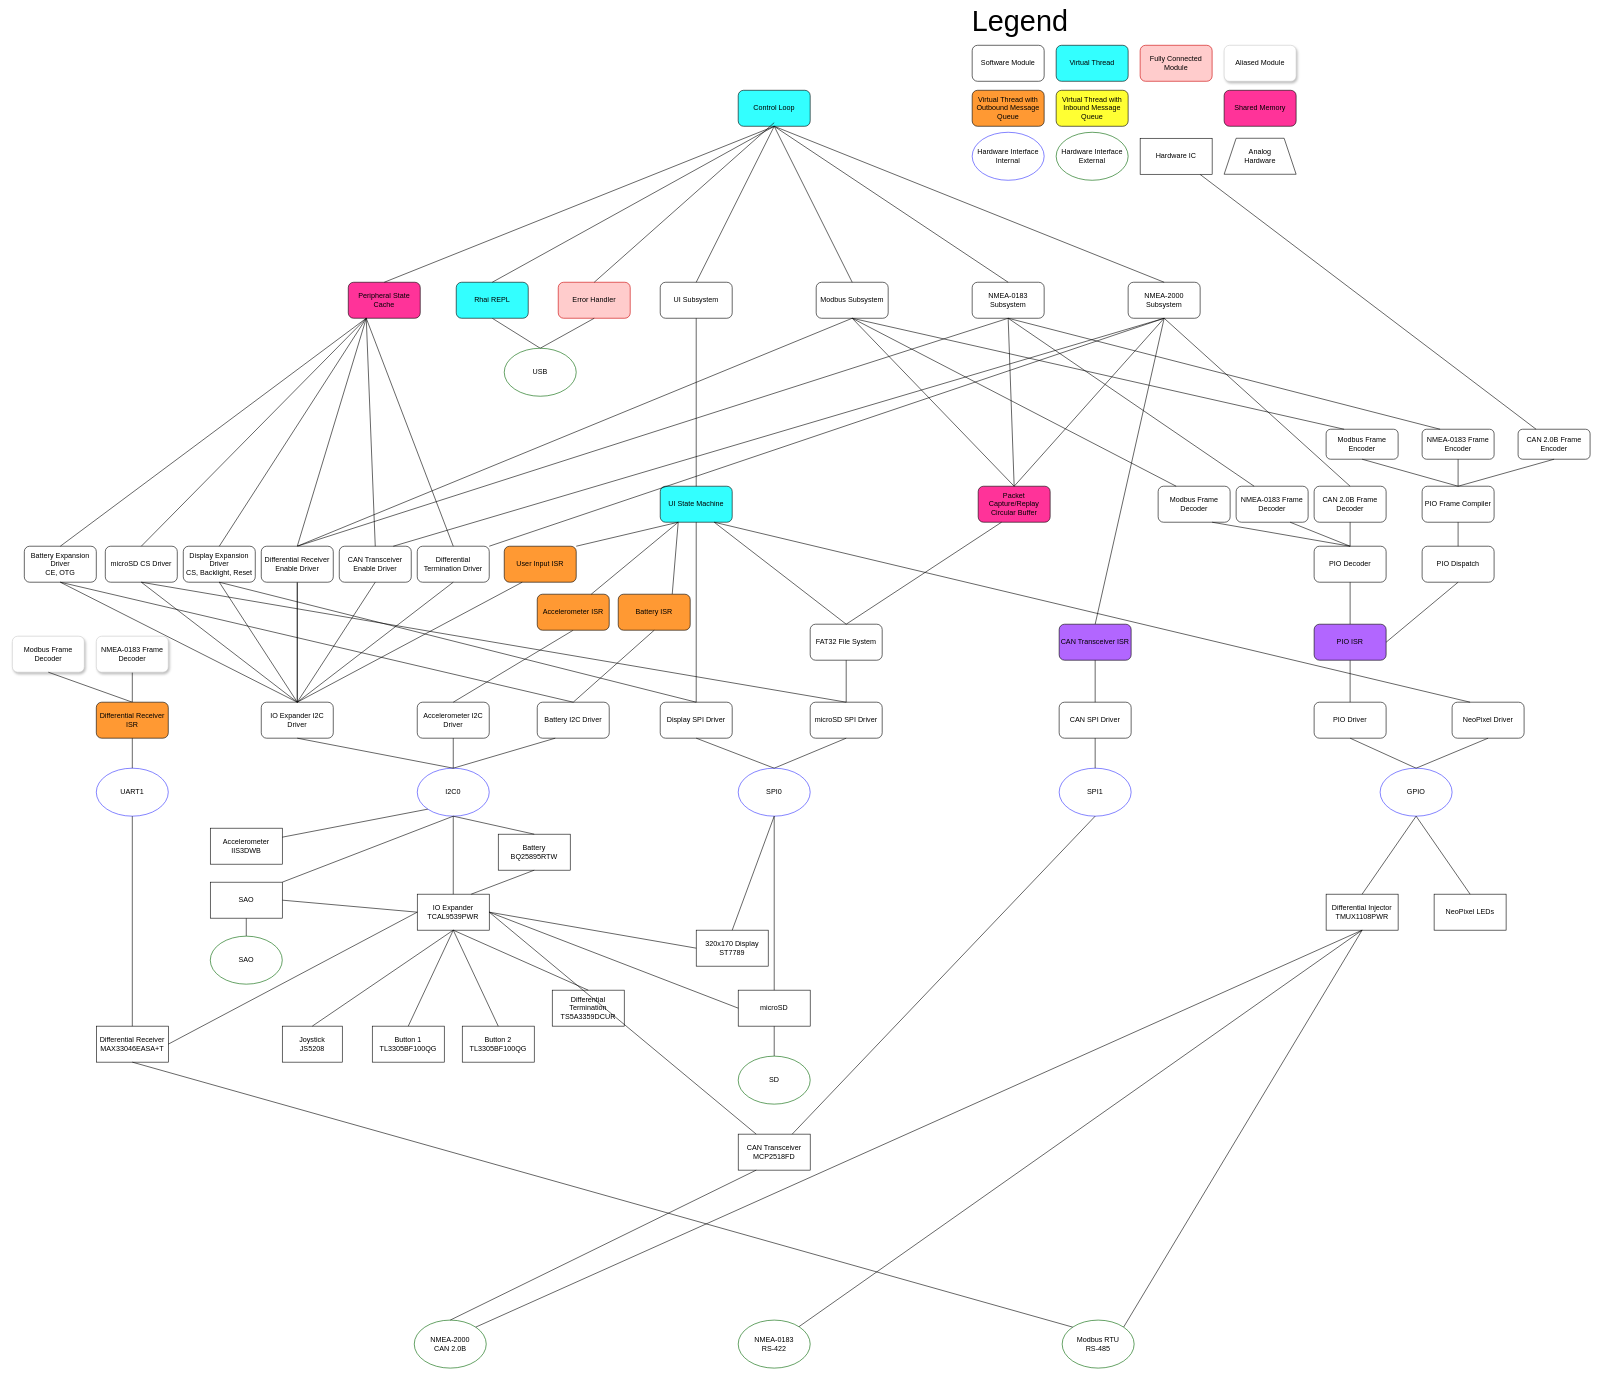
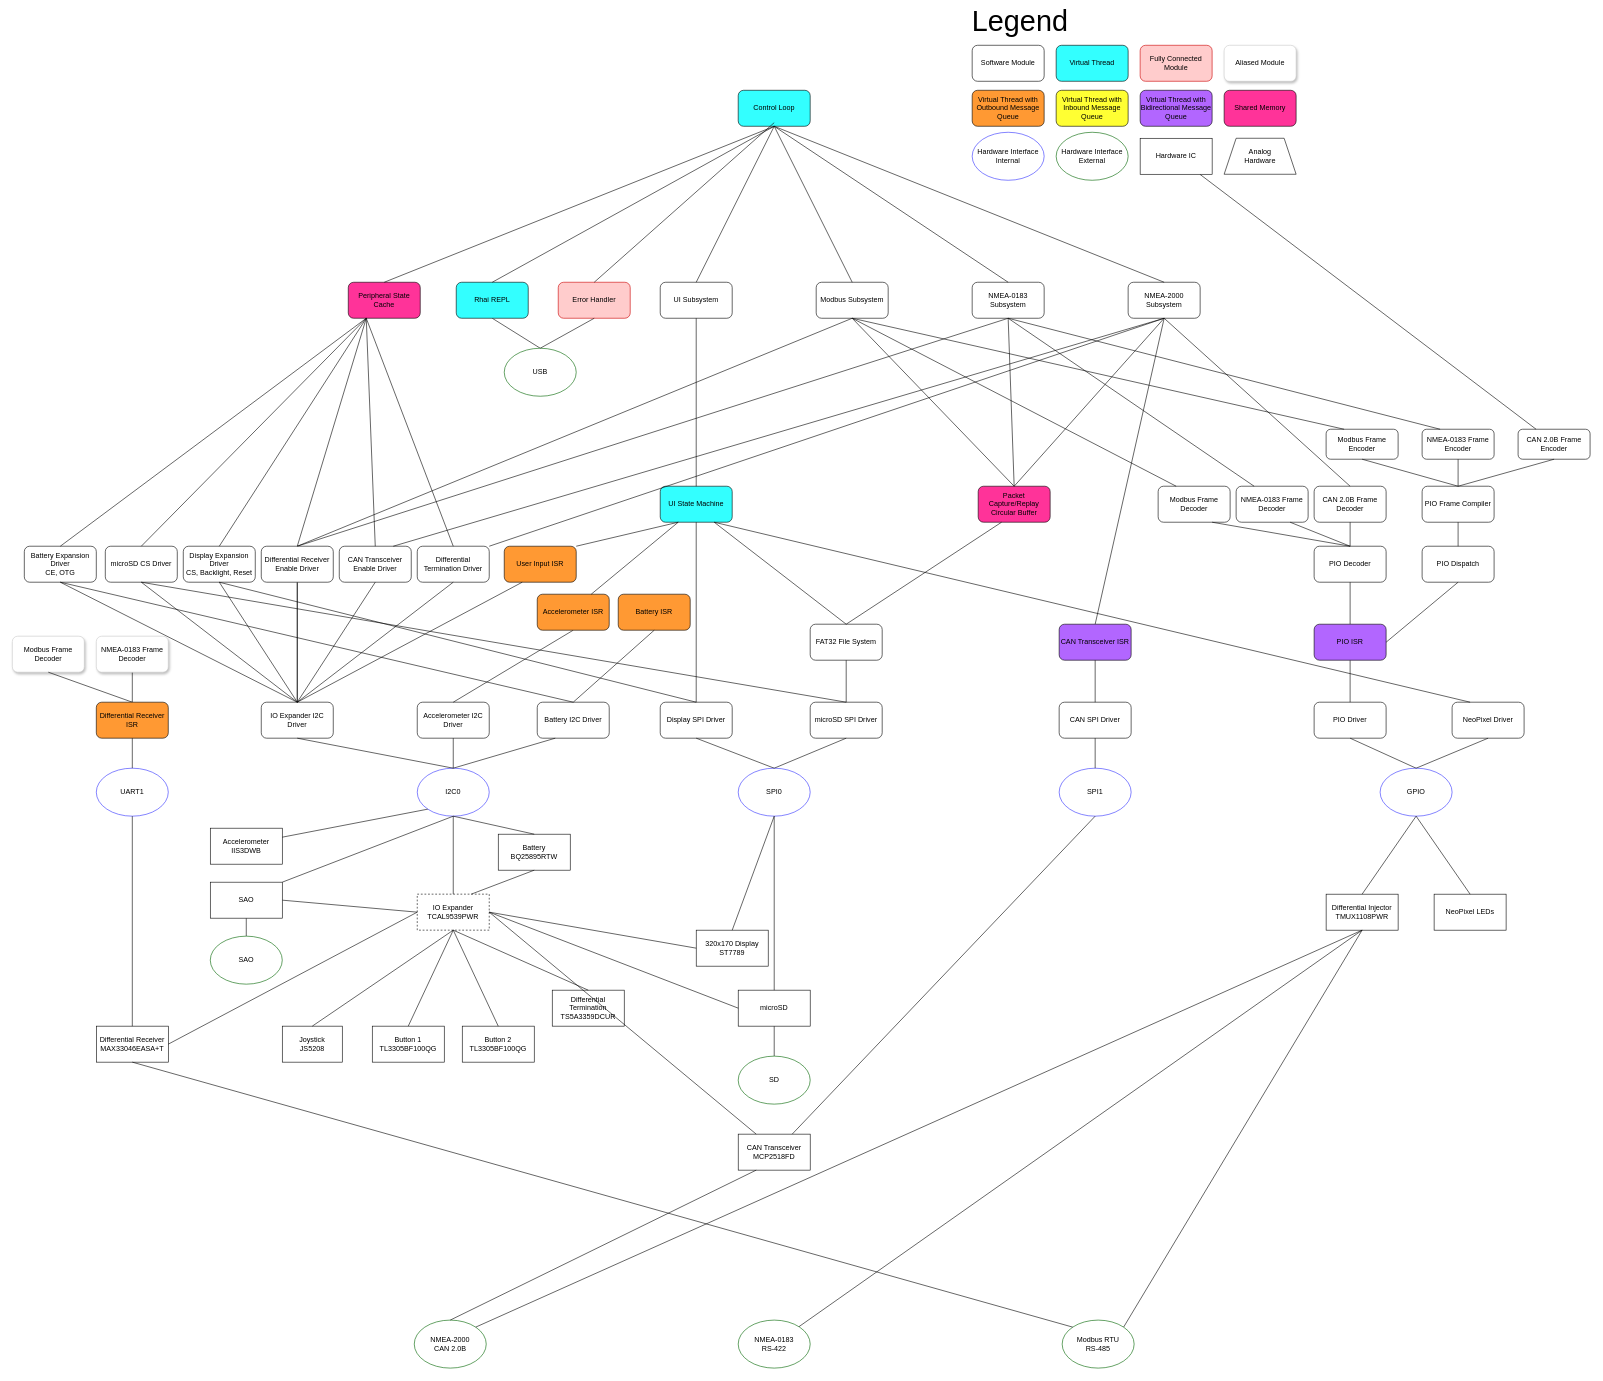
+ <mxCell id="168" value="Virtual Thread with Bidirectional Message Queue" style="rounded=1;whiteSpace=wrap;html=1;shadow=0;fillColor=light-dark(#B266FF,var(--ge-dark-color, #121212));" parent="1" vertex="1"><mxGeometry x="1900" y="150" width="120" height="60" as="geometry" /></mxCell>
- <mxCell id="96" value="" style="endArrow=none;html=1;rounded=0;entryX=0.25;entryY=1;entryDx=0;entryDy=0;exitX=0.75;exitY=0;exitDx=0;exitDy=0;" parent="1" source="115" target="64" edge="1"><mxGeometry width="50" height="50" relative="1" as="geometry"><mxPoint x="1660" y="1420" as="sourcePoint" /><mxPoint x="1710" y="1370" as="targetPoint" /></mxGeometry></mxCell>
- <mxCell id="5" value="IO Expander&lt;br&gt;TCAL9539PWR" style="rounded=0;whiteSpace=wrap;html=1;" parent="1" vertex="1"><mxGeometry x="695" y="1490" width="120" height="60" as="geometry" /></mxCell>
+ <mxCell id="5" value="IO Expander&lt;br&gt;TCAL9539PWR" style="rounded=0;whiteSpace=wrap;html=1;dashed=1;" parent="1" vertex="1"><mxGeometry x="695" y="1490" width="120" height="60" as="geometry" /></mxCell>
